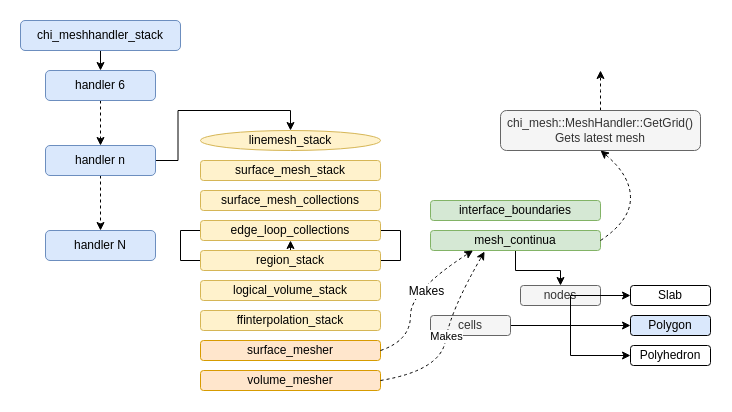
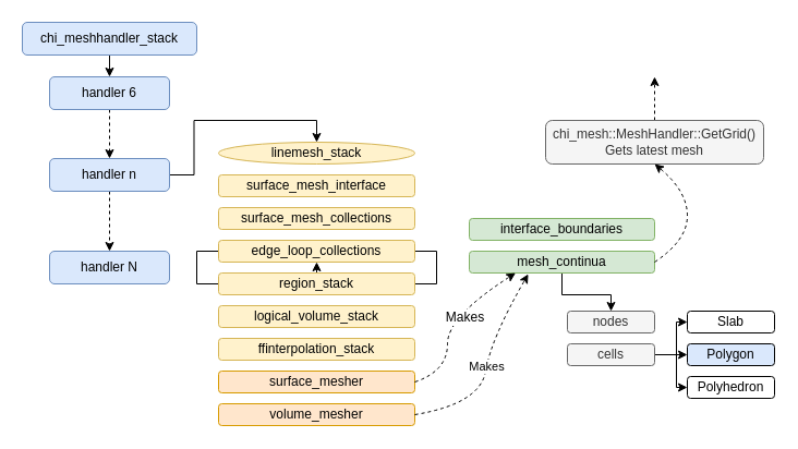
- <mxCell id="4" value="surface_mesh_stack" style="rounded=1;whiteSpace=wrap;html=1;align=center;fillColor=#fff2cc;strokeColor=#d6b656;" vertex="1" parent="1"><mxGeometry x="200" y="160" width="180" height="20" as="geometry" /></mxCell>
+ <mxCell id="4" value="surface_mesh_interface" style="rounded=1;whiteSpace=wrap;html=1;align=center;fillColor=#fff2cc;strokeColor=#d6b656;" vertex="1" parent="1"><mxGeometry x="200" y="160" width="180" height="20" as="geometry" /></mxCell>
- <mxCell id="27" value="cells" style="rounded=1;whiteSpace=wrap;html=1;align=center;fillColor=#f5f5f5;strokeColor=#666666;fontColor=#333333;" vertex="1" parent="1"><mxGeometry x="430" y="315" width="80" height="20" as="geometry" /></mxCell>
+ <mxCell id="27" value="cells" style="rounded=1;whiteSpace=wrap;html=1;align=center;fillColor=#f5f5f5;strokeColor=#666666;fontColor=#333333;" vertex="1" parent="1"><mxGeometry x="520" y="315" width="80" height="20" as="geometry" /></mxCell>
